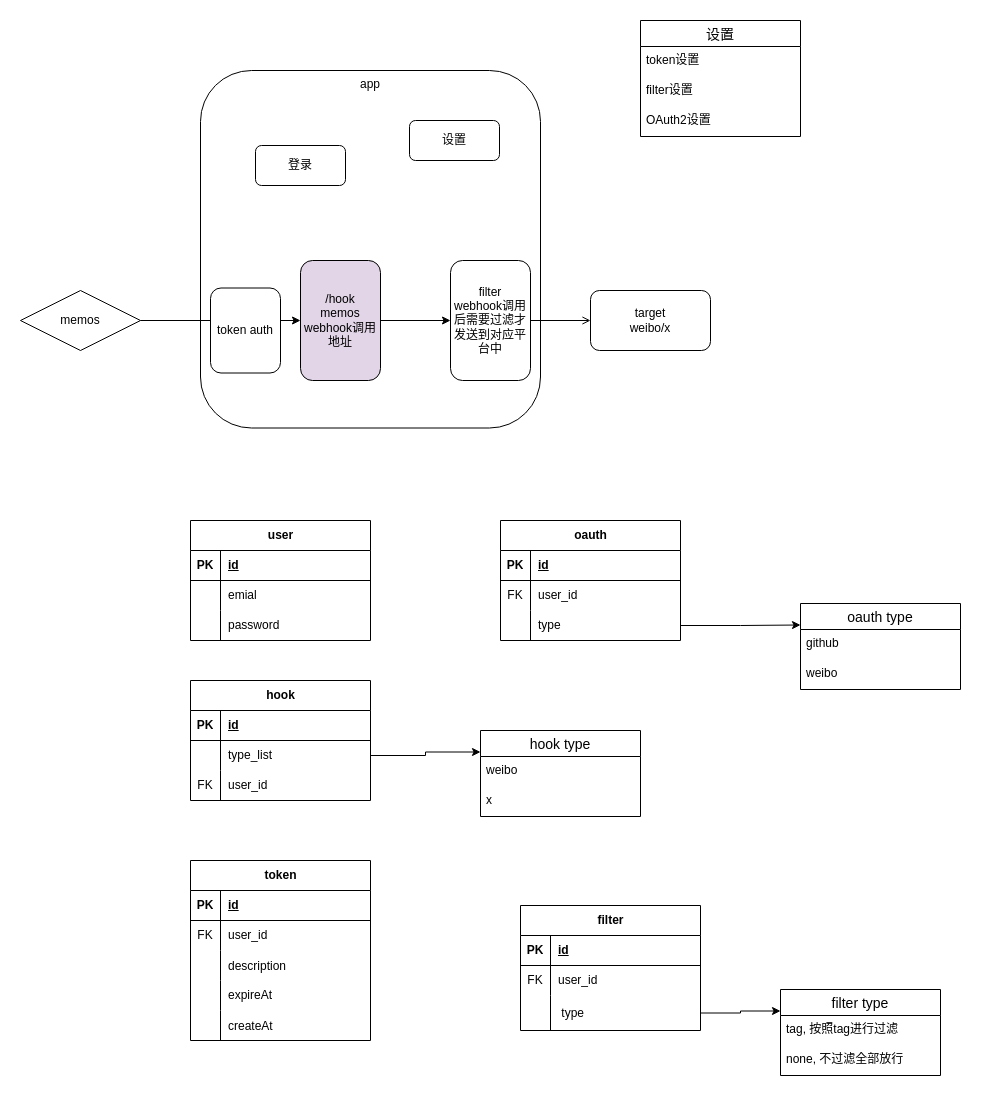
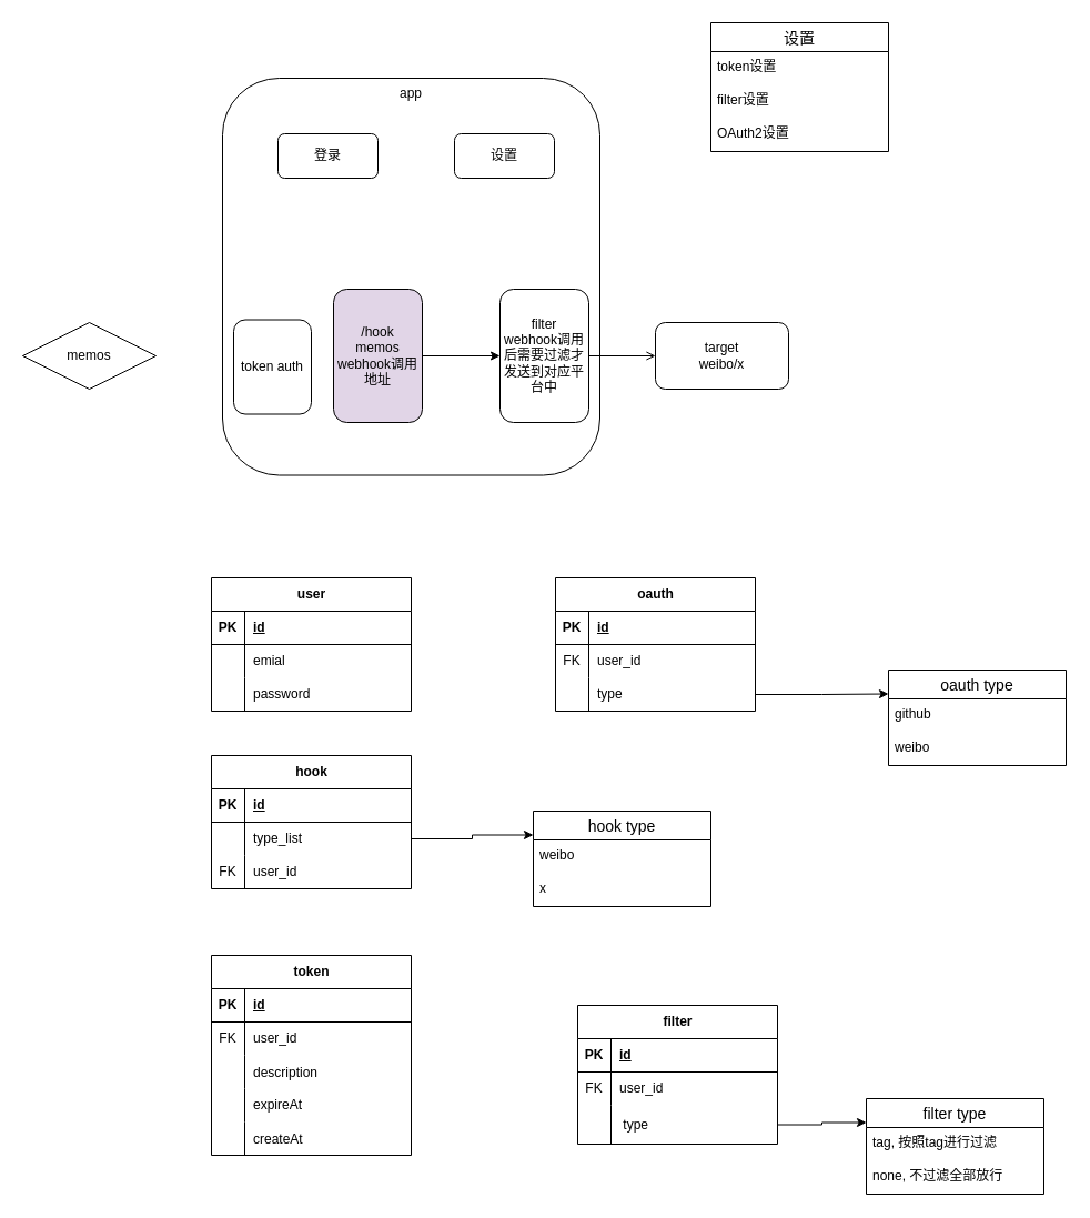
- <mxCell id="65" value="登录" style="rounded=1;whiteSpace=wrap;html=1;" parent="1" vertex="1"><mxGeometry x="255" y="145" width="90" height="40" as="geometry" /></mxCell>
+ <mxCell id="65" value="登录" style="rounded=1;whiteSpace=wrap;html=1;" parent="1" vertex="1"><mxGeometry x="250" y="120" width="90" height="40" as="geometry" /></mxCell>
- <mxCell id="57" style="edgeStyle=orthogonalEdgeStyle;rounded=0;orthogonalLoop=1;jettySize=auto;html=1;exitX=1;exitY=0.5;exitDx=0;exitDy=0;" parent="1" source="58" target="61" edge="1"><mxGeometry relative="1" as="geometry" /></mxCell>
